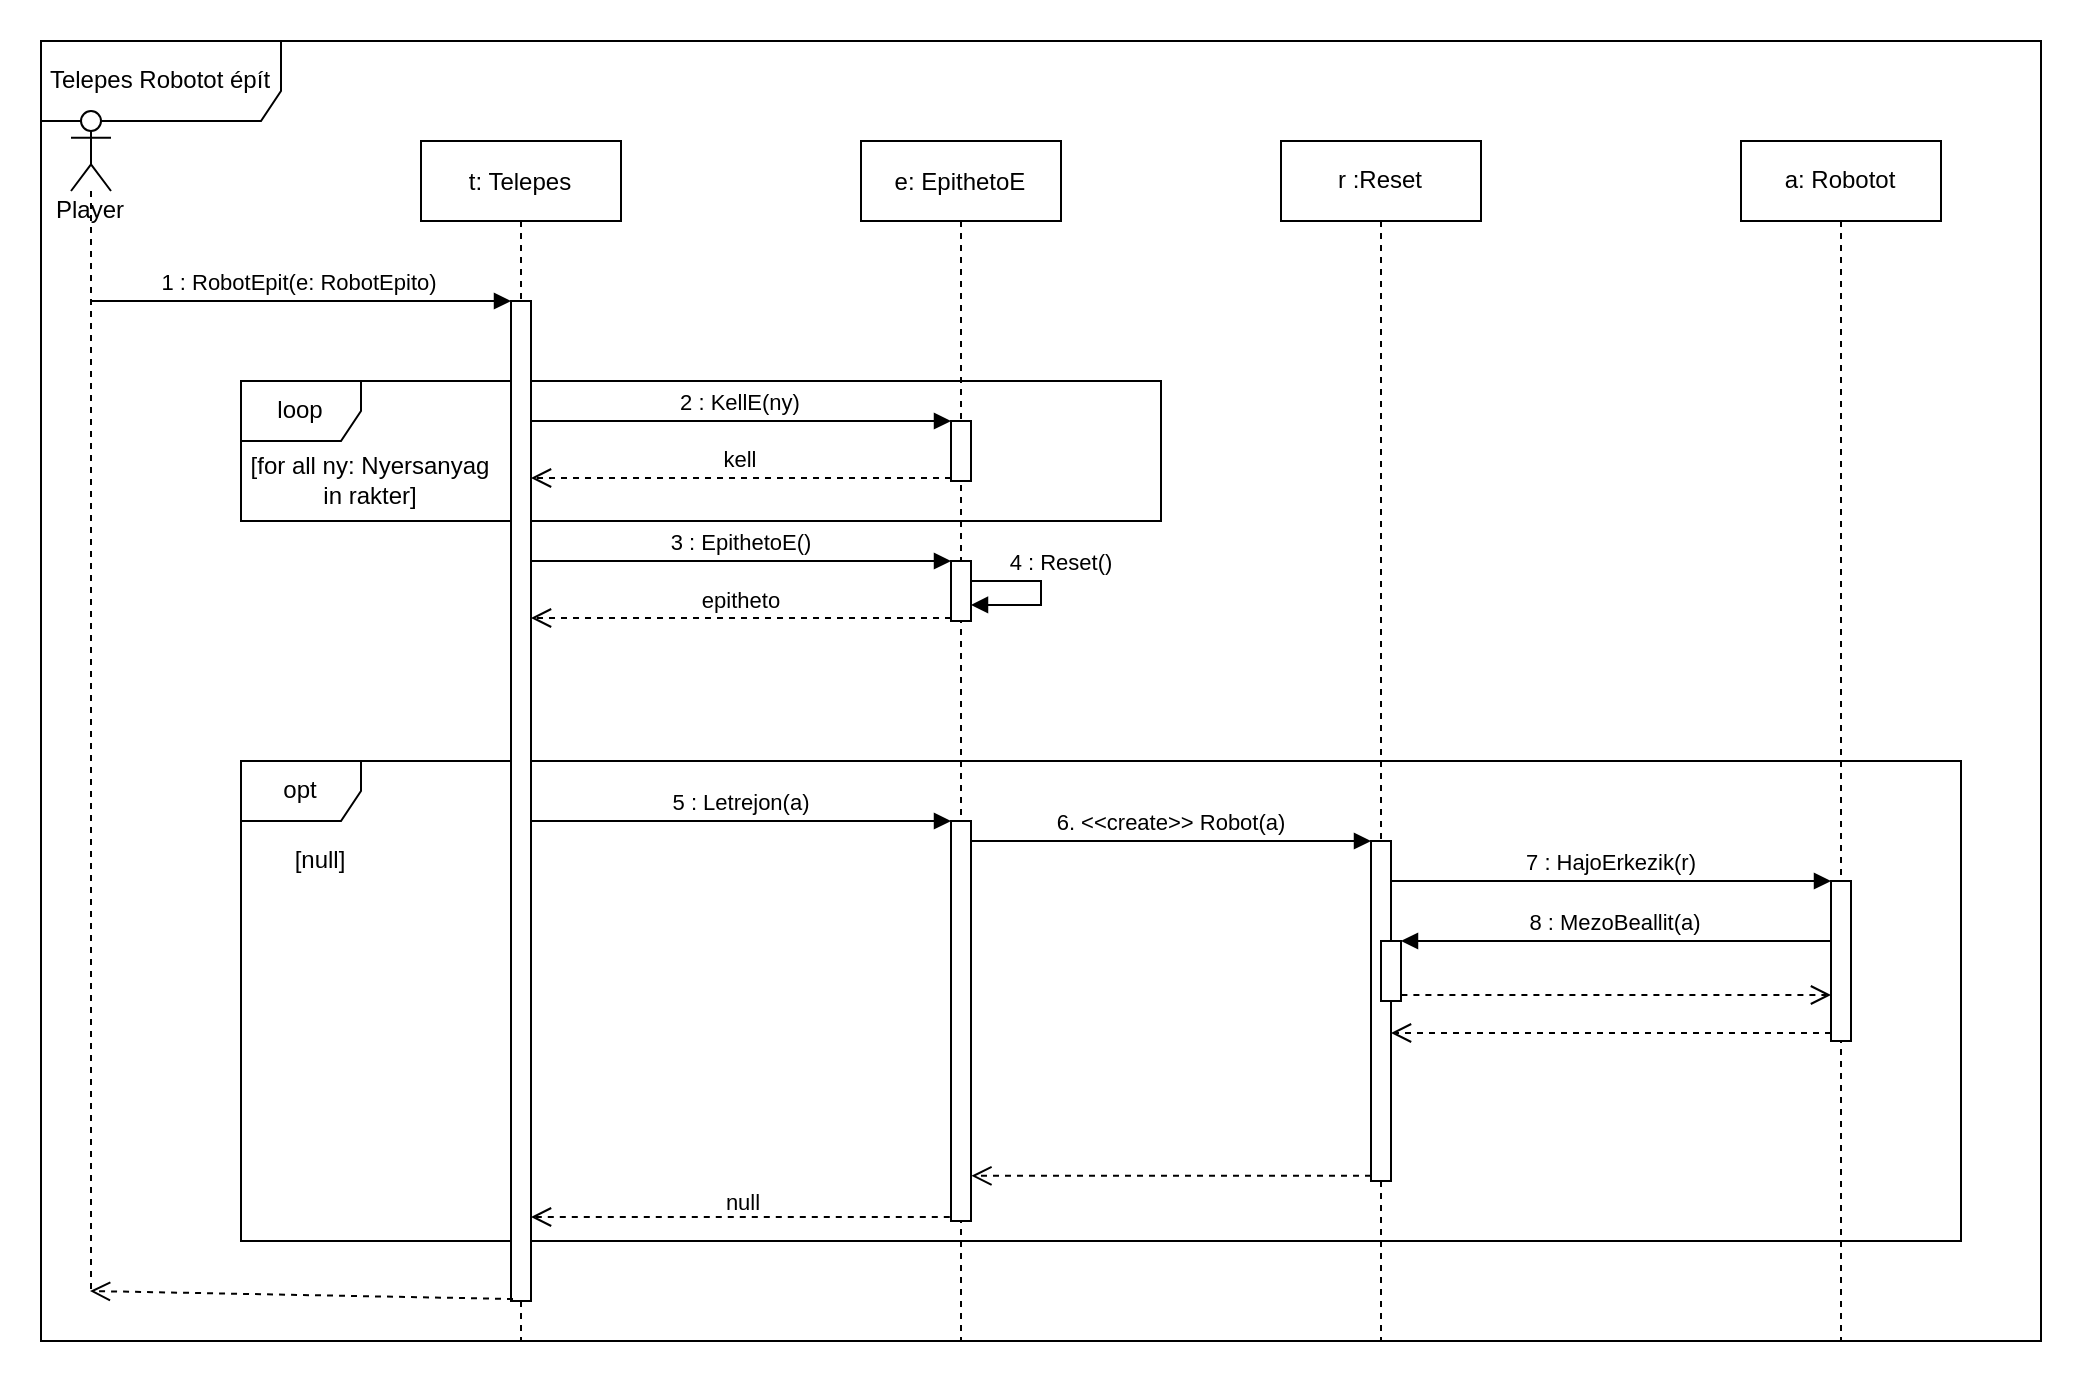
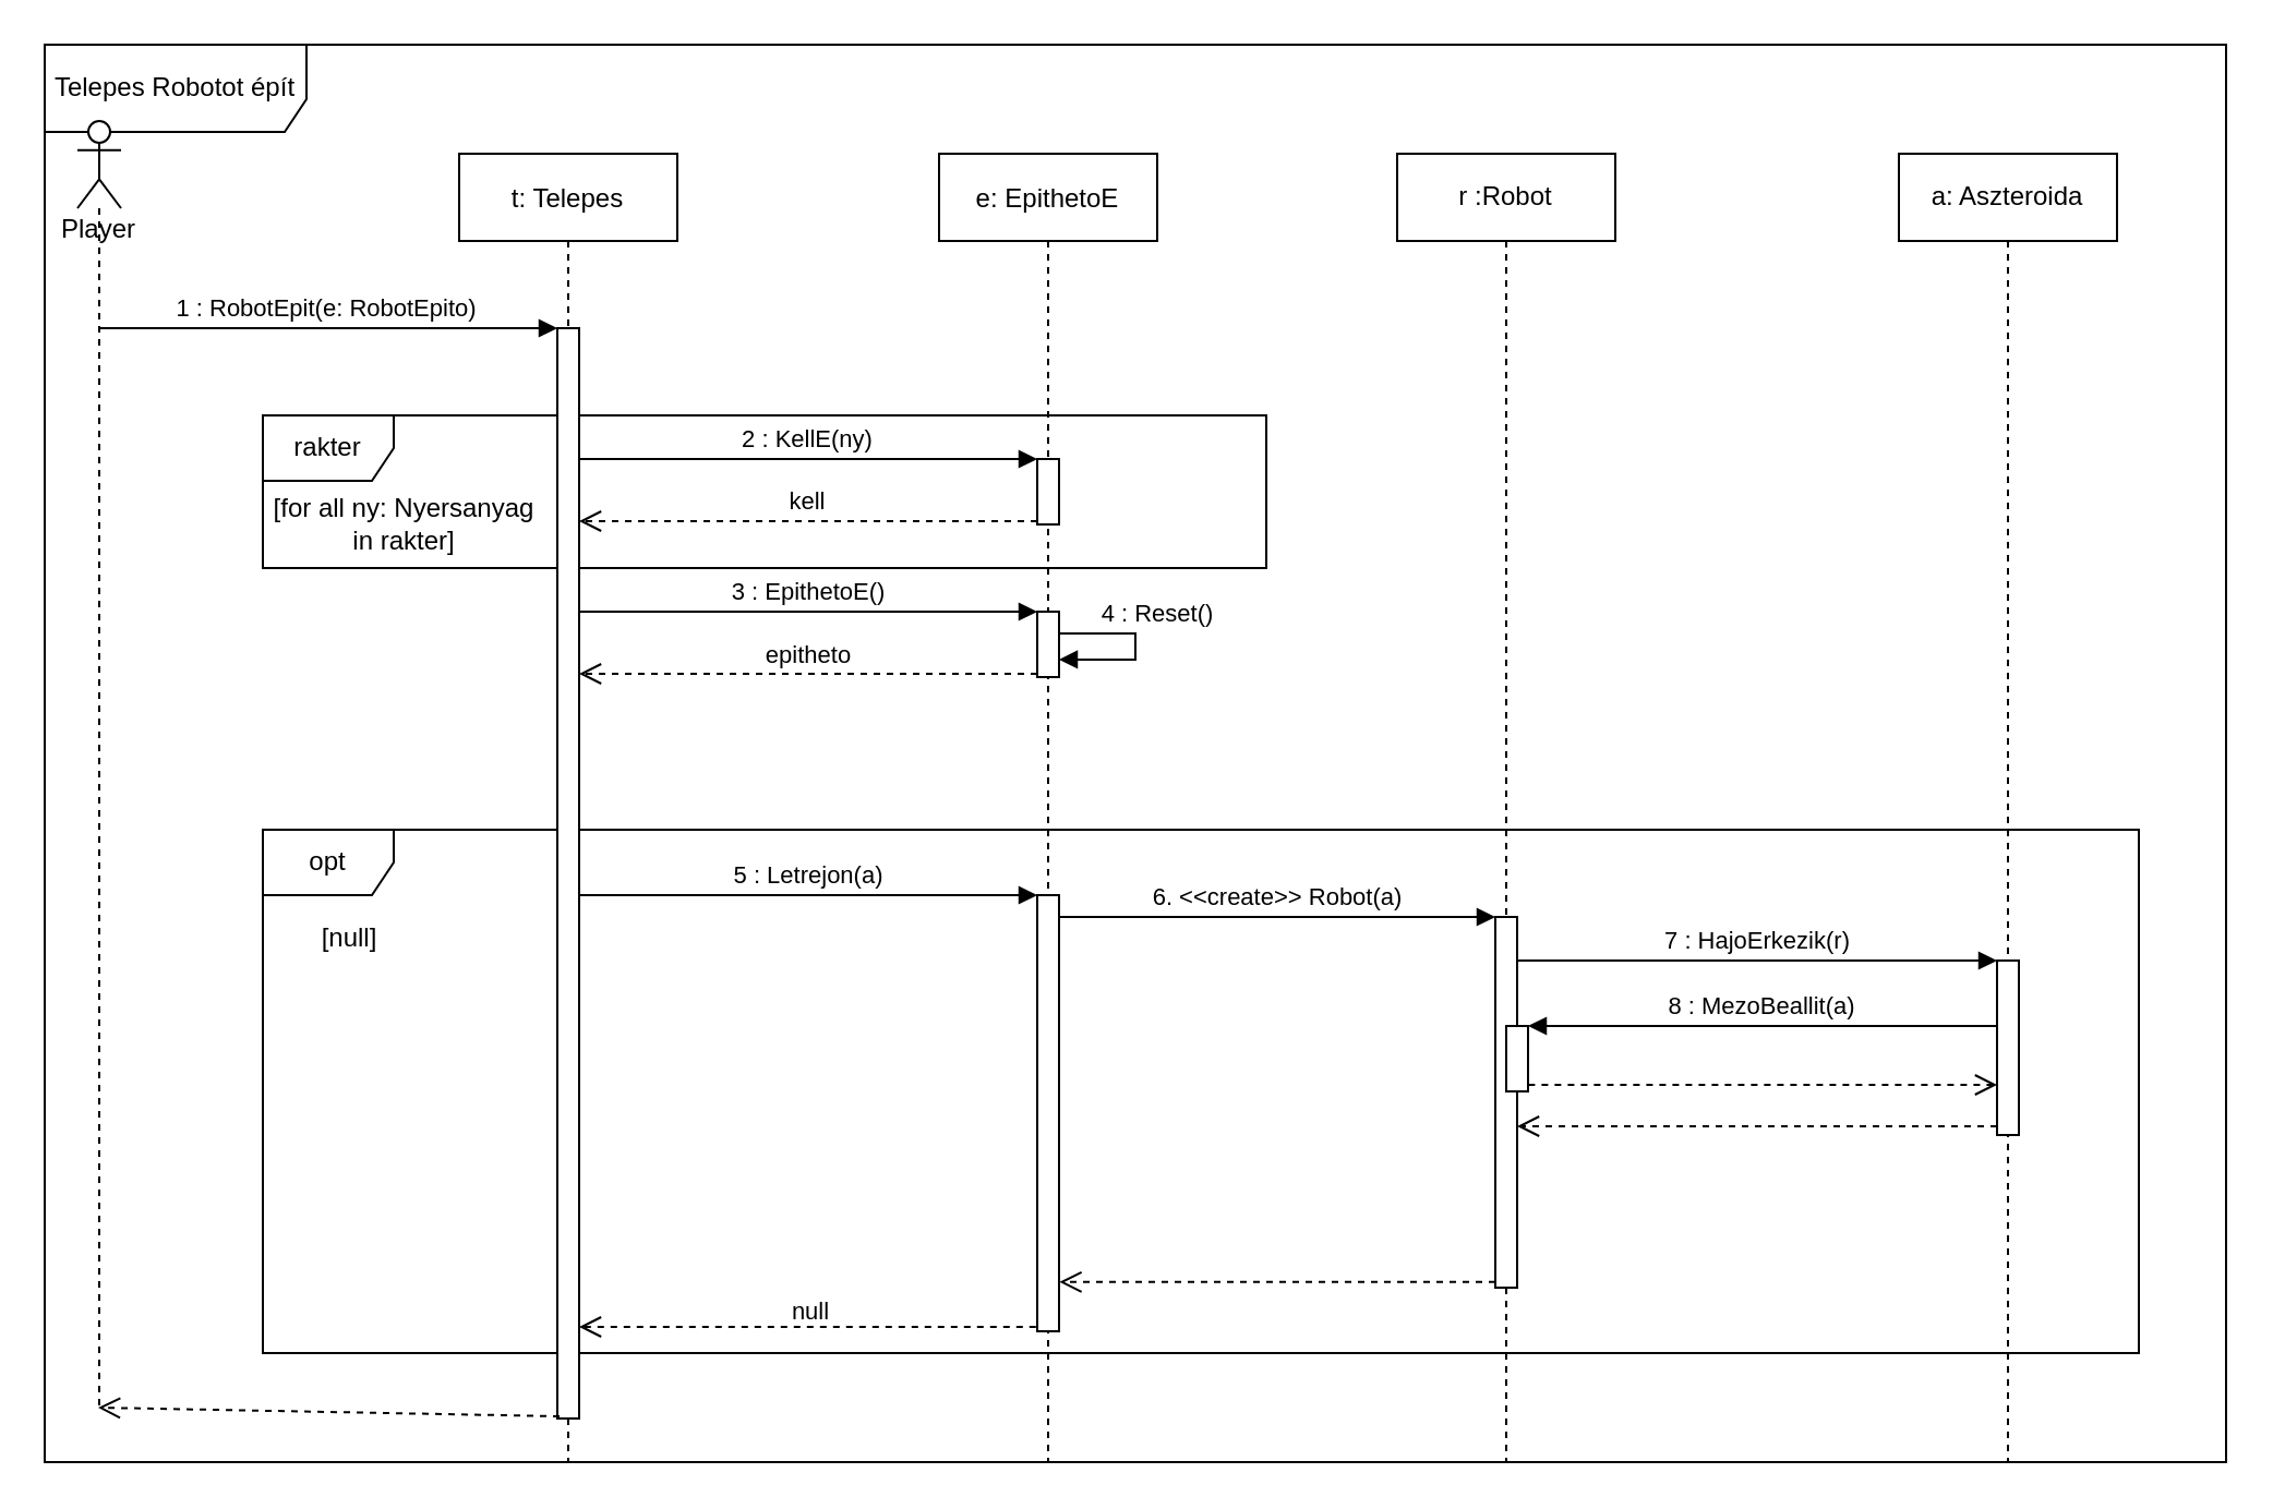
- <mxCell id="29" value="r :Reset" style="shape=umlLifeline;perimeter=lifelinePerimeter;whiteSpace=wrap;html=1;container=1;collapsible=0;recursiveResize=0;outlineConnect=0;" parent="1" vertex="1"><mxGeometry x="640" y="70" width="100" height="600" as="geometry" /></mxCell>
+ <mxCell id="29" value="r :Robot" style="shape=umlLifeline;perimeter=lifelinePerimeter;whiteSpace=wrap;html=1;container=1;collapsible=0;recursiveResize=0;outlineConnect=0;" parent="1" vertex="1"><mxGeometry x="640" y="70" width="100" height="600" as="geometry" /></mxCell>
- <mxCell id="19" value="a: Robotot" style="shape=umlLifeline;perimeter=lifelinePerimeter;whiteSpace=wrap;html=1;container=1;collapsible=0;recursiveResize=0;outlineConnect=0;" parent="1" vertex="1"><mxGeometry x="870" y="70" width="100" height="600" as="geometry" /></mxCell>
+ <mxCell id="19" value="a: Aszteroida" style="shape=umlLifeline;perimeter=lifelinePerimeter;whiteSpace=wrap;html=1;container=1;collapsible=0;recursiveResize=0;outlineConnect=0;" parent="1" vertex="1"><mxGeometry x="870" y="70" width="100" height="600" as="geometry" /></mxCell>
- <mxCell id="5" value="loop" style="shape=umlFrame;whiteSpace=wrap;html=1;" parent="1" vertex="1"><mxGeometry x="120" y="190" width="460" height="70" as="geometry" /></mxCell>
+ <mxCell id="5" value="rakter" style="shape=umlFrame;whiteSpace=wrap;html=1;" parent="1" vertex="1"><mxGeometry x="120" y="190" width="460" height="70" as="geometry" /></mxCell>
